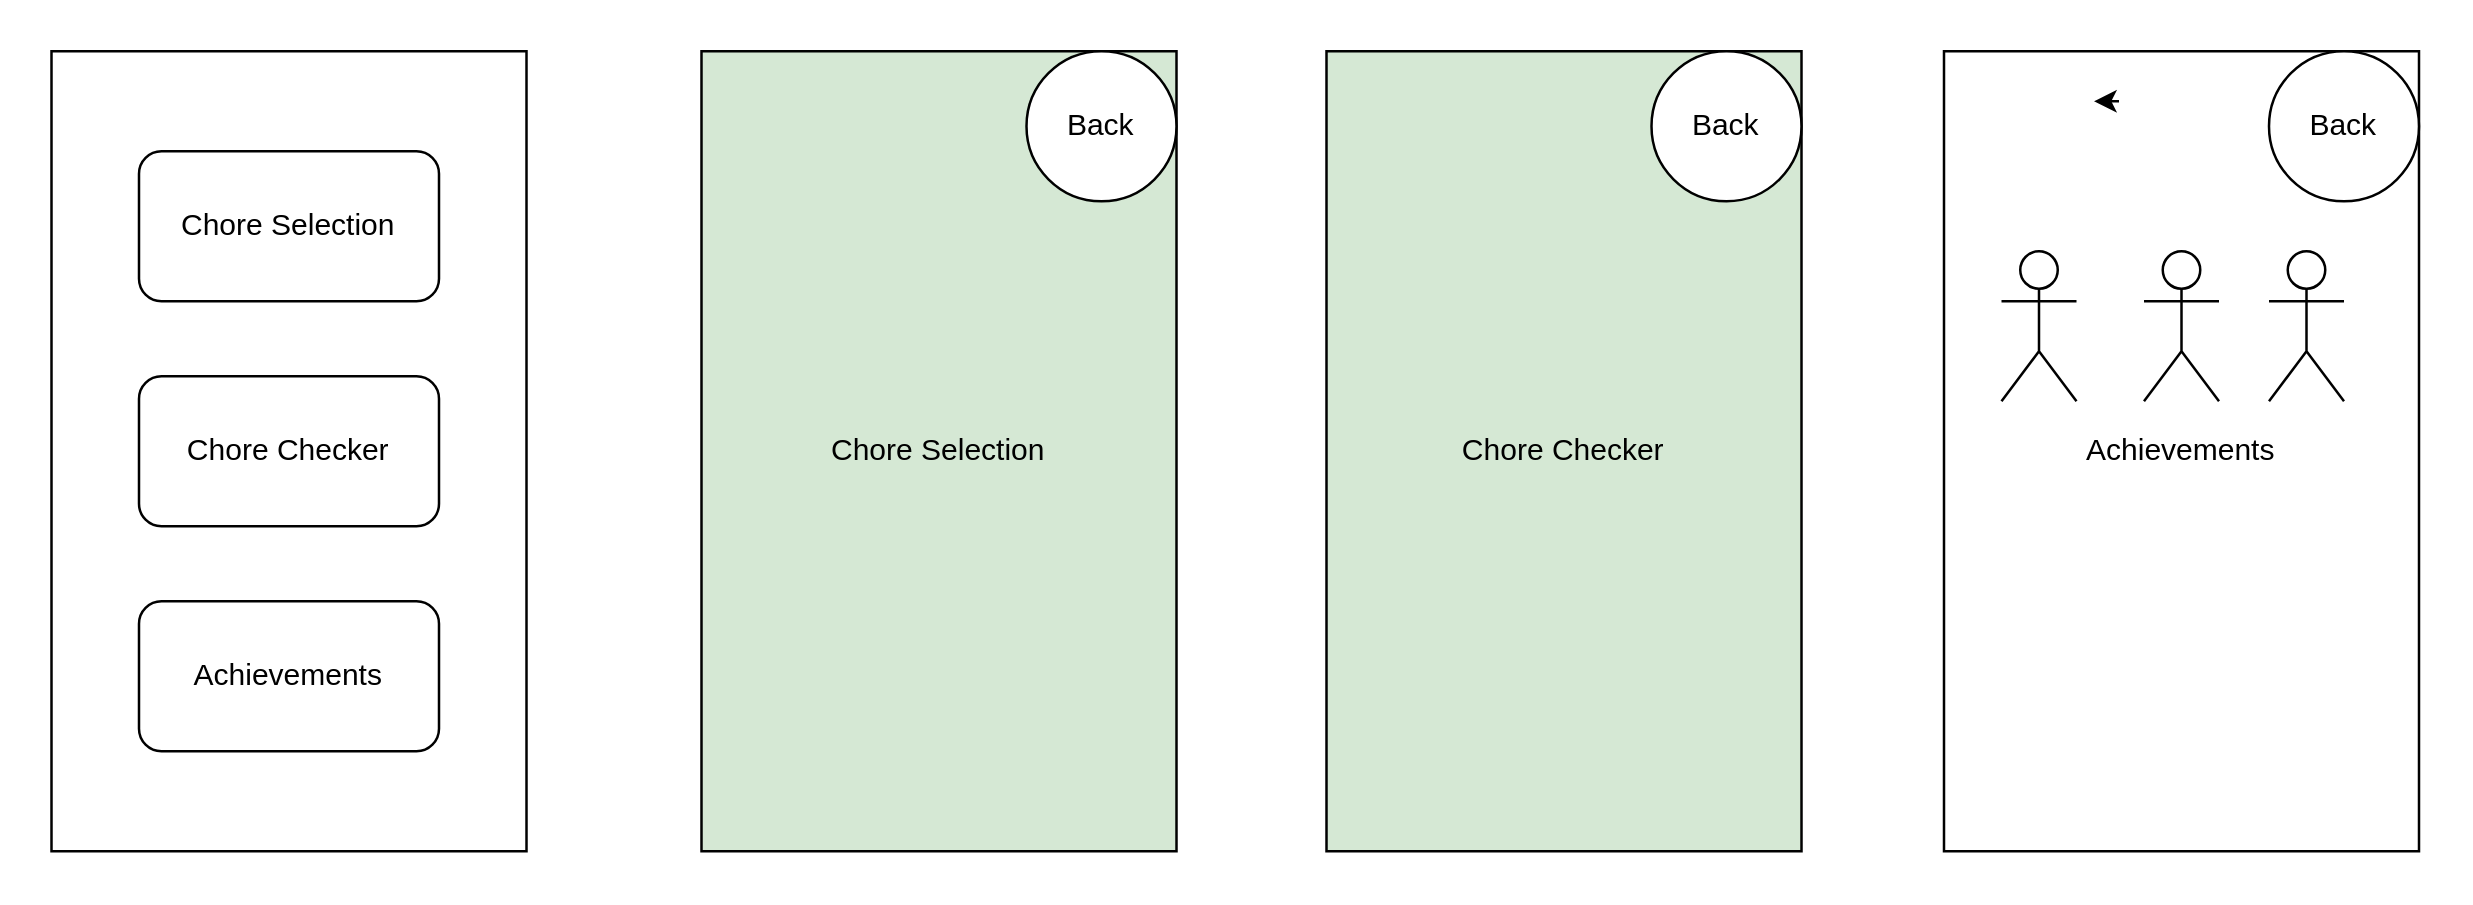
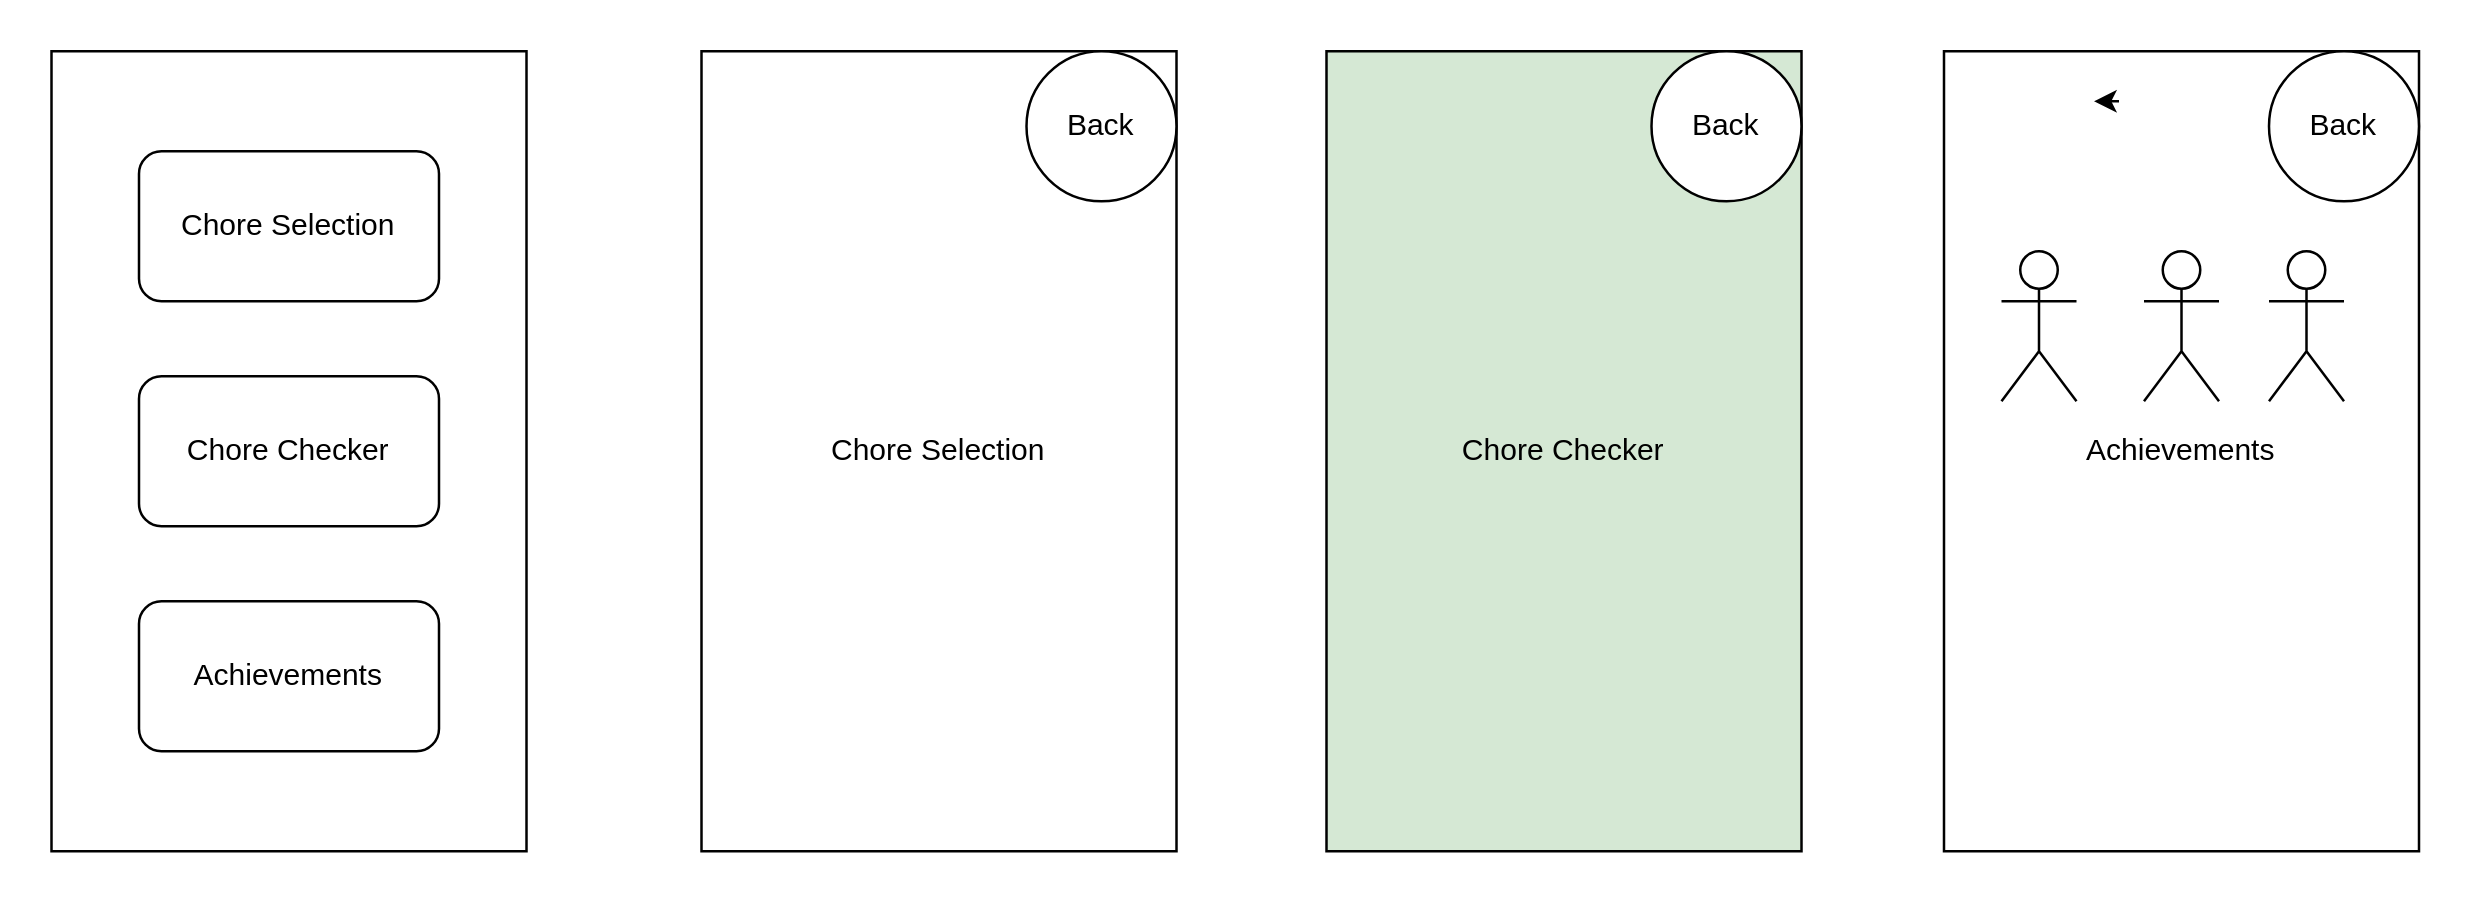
- <mxCell id="4" value="Chore Selection" style="rounded=0;whiteSpace=wrap;html=1;fillColor=#d5e8d4;" vertex="1" parent="1"><mxGeometry x="280" y="20" width="190" height="320" as="geometry" /></mxCell>
+ <mxCell id="4" value="Chore Selection" style="rounded=0;whiteSpace=wrap;html=1;" vertex="1" parent="1"><mxGeometry x="280" y="20" width="190" height="320" as="geometry" /></mxCell>
